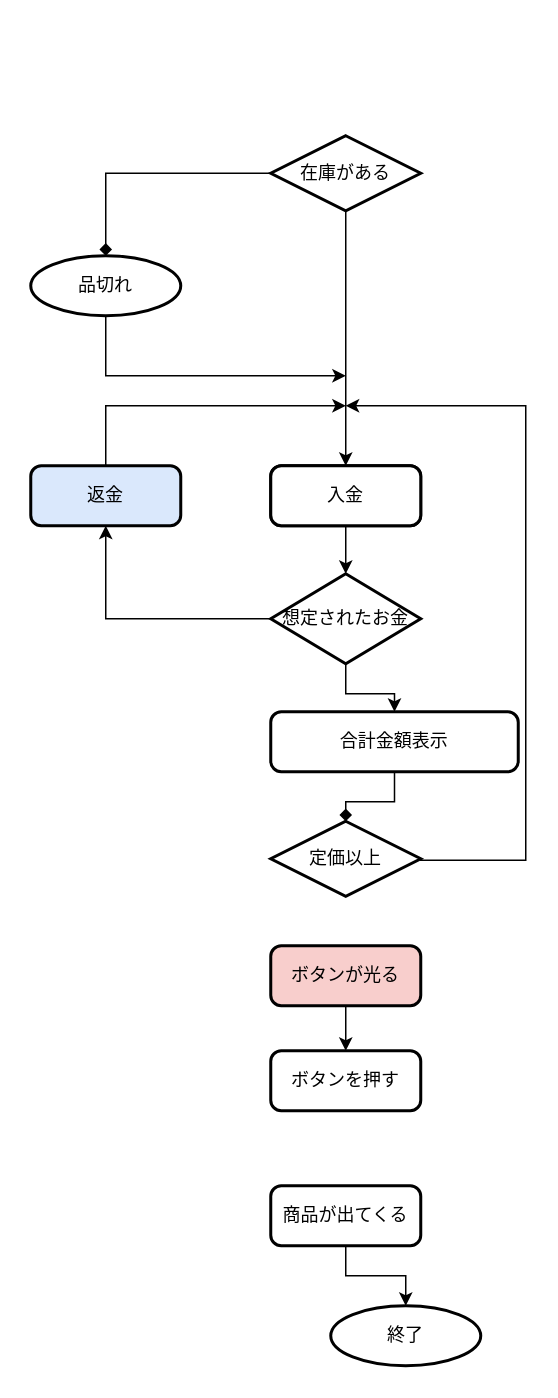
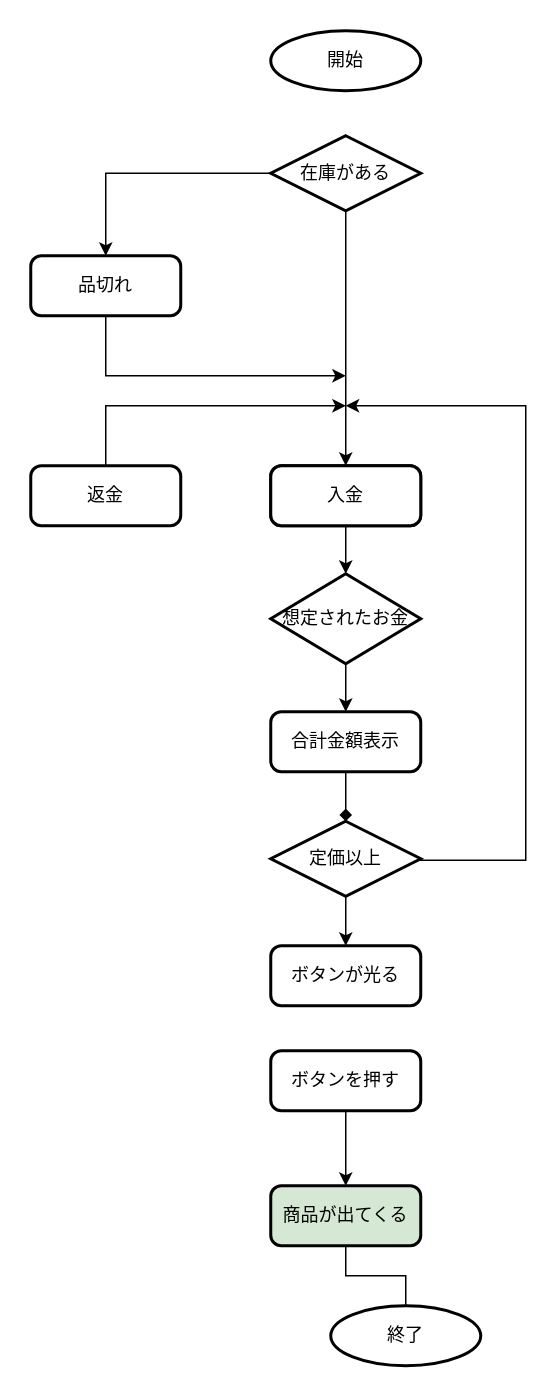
+ <mxCell id="2" value="開始" style="strokeWidth=2;html=1;shape=mxgraph.flowchart.start_1;whiteSpace=wrap;" vertex="1" parent="1"><mxGeometry x="180" y="20" width="100" height="40" as="geometry" /></mxCell>
- <mxCell id="13" style="edgeStyle=orthogonalEdgeStyle;rounded=0;orthogonalLoop=1;jettySize=auto;html=1;entryX=0.5;entryY=0;entryDx=0;entryDy=0;endArrow=diamond;" edge="1" parent="1" source="15" target="17"><mxGeometry relative="1" as="geometry"><mxPoint x="120" y="163" as="targetPoint" /><Array as="points"><mxPoint x="70" y="115" /></Array></mxGeometry></mxCell>
+ <mxCell id="13" style="edgeStyle=orthogonalEdgeStyle;rounded=0;orthogonalLoop=1;jettySize=auto;html=1;entryX=0.5;entryY=0;entryDx=0;entryDy=0;" edge="1" parent="1" source="15" target="17"><mxGeometry relative="1" as="geometry"><mxPoint x="120" y="163" as="targetPoint" /><Array as="points"><mxPoint x="70" y="115" /></Array></mxGeometry></mxCell>
- <mxCell id="17" value="品切れ" style="ellipse;whiteSpace=wrap;html=1;absoluteArcSize=1;arcSize=14;strokeWidth=2;" vertex="1" parent="1"><mxGeometry x="20" y="170" width="100" height="40" as="geometry" /></mxCell>
+ <mxCell id="17" value="品切れ" style="rounded=1;whiteSpace=wrap;html=1;absoluteArcSize=1;arcSize=14;strokeWidth=2;" vertex="1" parent="1"><mxGeometry x="20" y="170" width="100" height="40" as="geometry" /></mxCell>
- <mxCell id="22" value="返金" style="rounded=1;whiteSpace=wrap;html=1;absoluteArcSize=1;arcSize=14;strokeWidth=2;fillColor=#dae8fc;" vertex="1" parent="1"><mxGeometry x="20" y="310" width="100" height="40" as="geometry" /></mxCell>
+ <mxCell id="22" value="返金" style="rounded=1;whiteSpace=wrap;html=1;absoluteArcSize=1;arcSize=14;strokeWidth=2;" vertex="1" parent="1"><mxGeometry x="20" y="310" width="100" height="40" as="geometry" /></mxCell>
- <mxCell id="18" style="edgeStyle=orthogonalEdgeStyle;rounded=0;orthogonalLoop=1;jettySize=auto;html=1;" edge="1" parent="1" source="19" target="22"><mxGeometry relative="1" as="geometry"><mxPoint x="120" y="420" as="targetPoint" /></mxGeometry></mxCell>
- <mxCell id="7" value="合計金額表示" style="rounded=1;whiteSpace=wrap;html=1;absoluteArcSize=1;arcSize=14;strokeWidth=2;fontFamily=Helvetica;fontSize=12;fontColor=#000000;align=center;strokeColor=#000000;fillColor=#ffffff;" vertex="1" parent="1"><mxGeometry x="180" y="474" width="165" height="40" as="geometry" /></mxCell>
+ <mxCell id="7" value="合計金額表示" style="rounded=1;whiteSpace=wrap;html=1;absoluteArcSize=1;arcSize=14;strokeWidth=2;fontFamily=Helvetica;fontSize=12;fontColor=#000000;align=center;strokeColor=#000000;fillColor=#ffffff;" vertex="1" parent="1"><mxGeometry x="180" y="474" width="100" height="40" as="geometry" /></mxCell>
+ <mxCell id="27" value="" style="edgeStyle=orthogonalEdgeStyle;rounded=0;orthogonalLoop=1;jettySize=auto;html=1;" edge="1" parent="1" source="24" target="26"><mxGeometry relative="1" as="geometry"><mxPoint x="230" y="597" as="sourcePoint" /><mxPoint x="230" y="710" as="targetPoint" /></mxGeometry></mxCell>
- <mxCell id="26" value="ボタンが光る" style="rounded=1;whiteSpace=wrap;html=1;absoluteArcSize=1;arcSize=14;strokeWidth=2;fillColor=#f8cecc;" vertex="1" parent="1"><mxGeometry x="180" y="630" width="100" height="40" as="geometry" /></mxCell>
+ <mxCell id="26" value="ボタンが光る" style="rounded=1;whiteSpace=wrap;html=1;absoluteArcSize=1;arcSize=14;strokeWidth=2;" vertex="1" parent="1"><mxGeometry x="180" y="630" width="100" height="40" as="geometry" /></mxCell>
- <mxCell id="6" value="" style="edgeStyle=orthogonalEdgeStyle;rounded=0;orthogonalLoop=1;jettySize=auto;html=1;" edge="1" parent="1" source="26" target="9"><mxGeometry relative="1" as="geometry" /></mxCell>
+ <mxCell id="8" value="" style="edgeStyle=orthogonalEdgeStyle;rounded=0;orthogonalLoop=1;jettySize=auto;html=1;" edge="1" parent="1" source="9" target="11"><mxGeometry relative="1" as="geometry" /></mxCell>
- <mxCell id="11" value="商品が出てくる" style="rounded=1;whiteSpace=wrap;html=1;absoluteArcSize=1;arcSize=14;strokeWidth=2;fontFamily=Helvetica;fontSize=12;fontColor=#000000;align=center;strokeColor=#000000;fillColor=#ffffff;" vertex="1" parent="1"><mxGeometry x="180" y="790" width="100" height="40" as="geometry" /></mxCell>
+ <mxCell id="11" value="商品が出てくる" style="rounded=1;whiteSpace=wrap;html=1;absoluteArcSize=1;arcSize=14;strokeWidth=2;fontFamily=Helvetica;fontSize=12;fontColor=#000000;align=center;strokeColor=#000000;fillColor=#d5e8d4;" vertex="1" parent="1"><mxGeometry x="180" y="790" width="100" height="40" as="geometry" /></mxCell>
- <mxCell id="10" value="" style="edgeStyle=orthogonalEdgeStyle;rounded=0;orthogonalLoop=1;jettySize=auto;html=1;" edge="1" parent="1" source="11" target="12"><mxGeometry relative="1" as="geometry" /></mxCell>
+ <mxCell id="10" value="" style="edgeStyle=orthogonalEdgeStyle;rounded=0;orthogonalLoop=1;jettySize=auto;html=1;endArrow=none;" edge="1" parent="1" source="11" target="12"><mxGeometry relative="1" as="geometry" /></mxCell>
